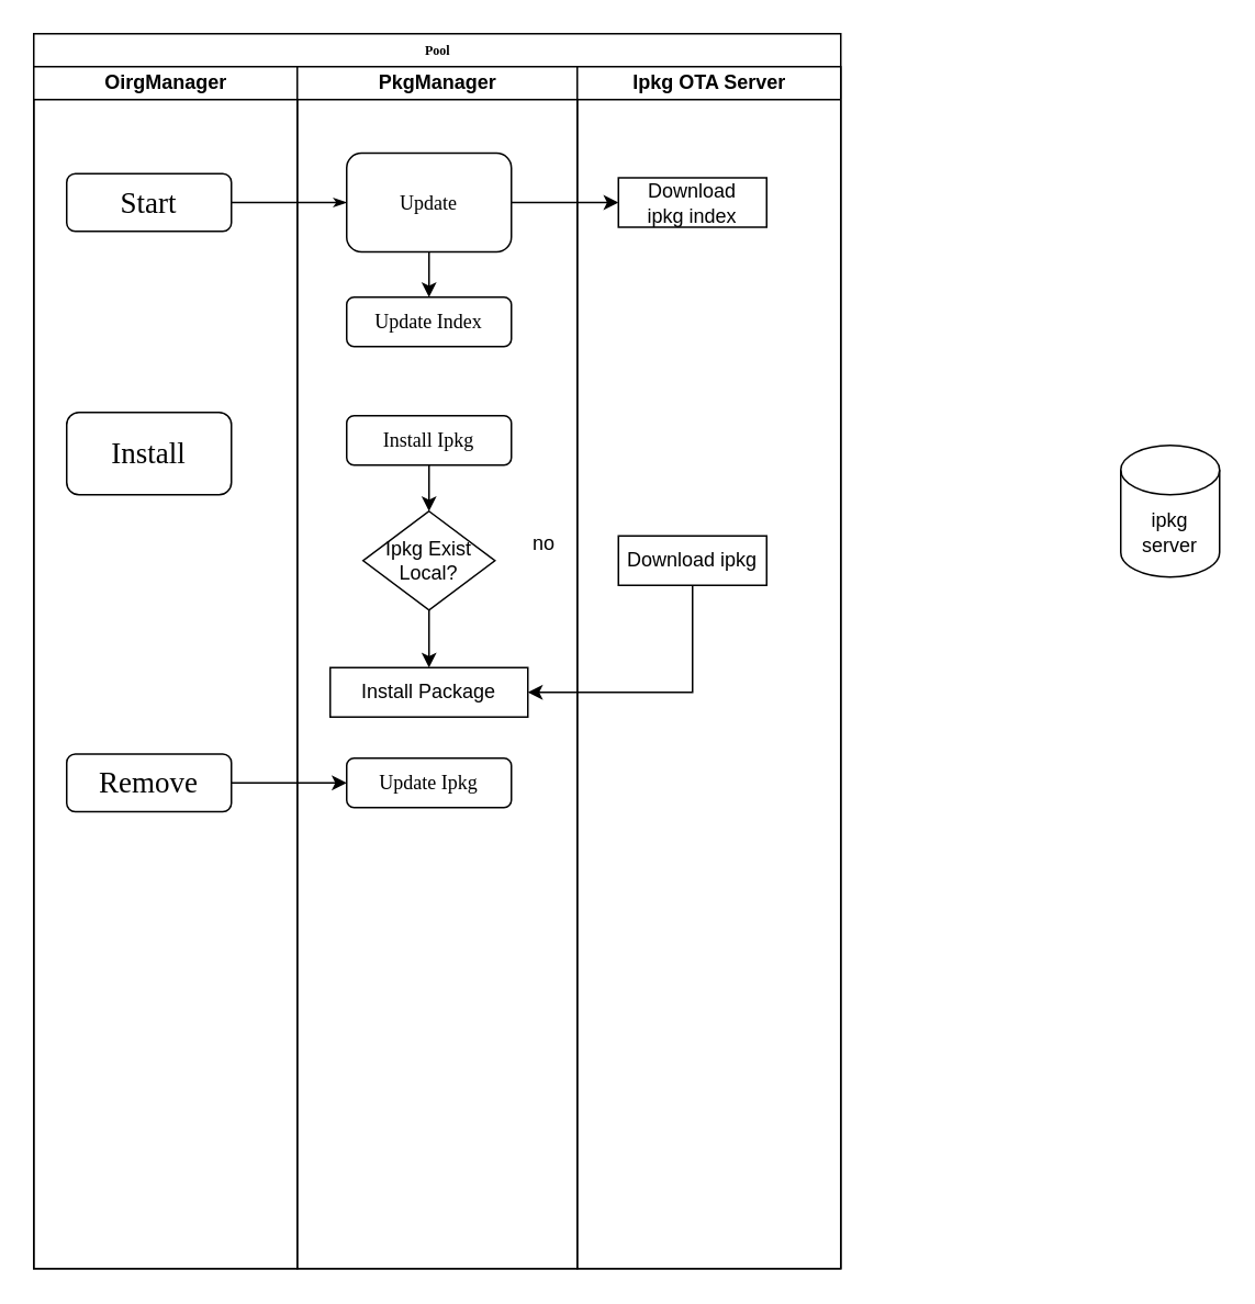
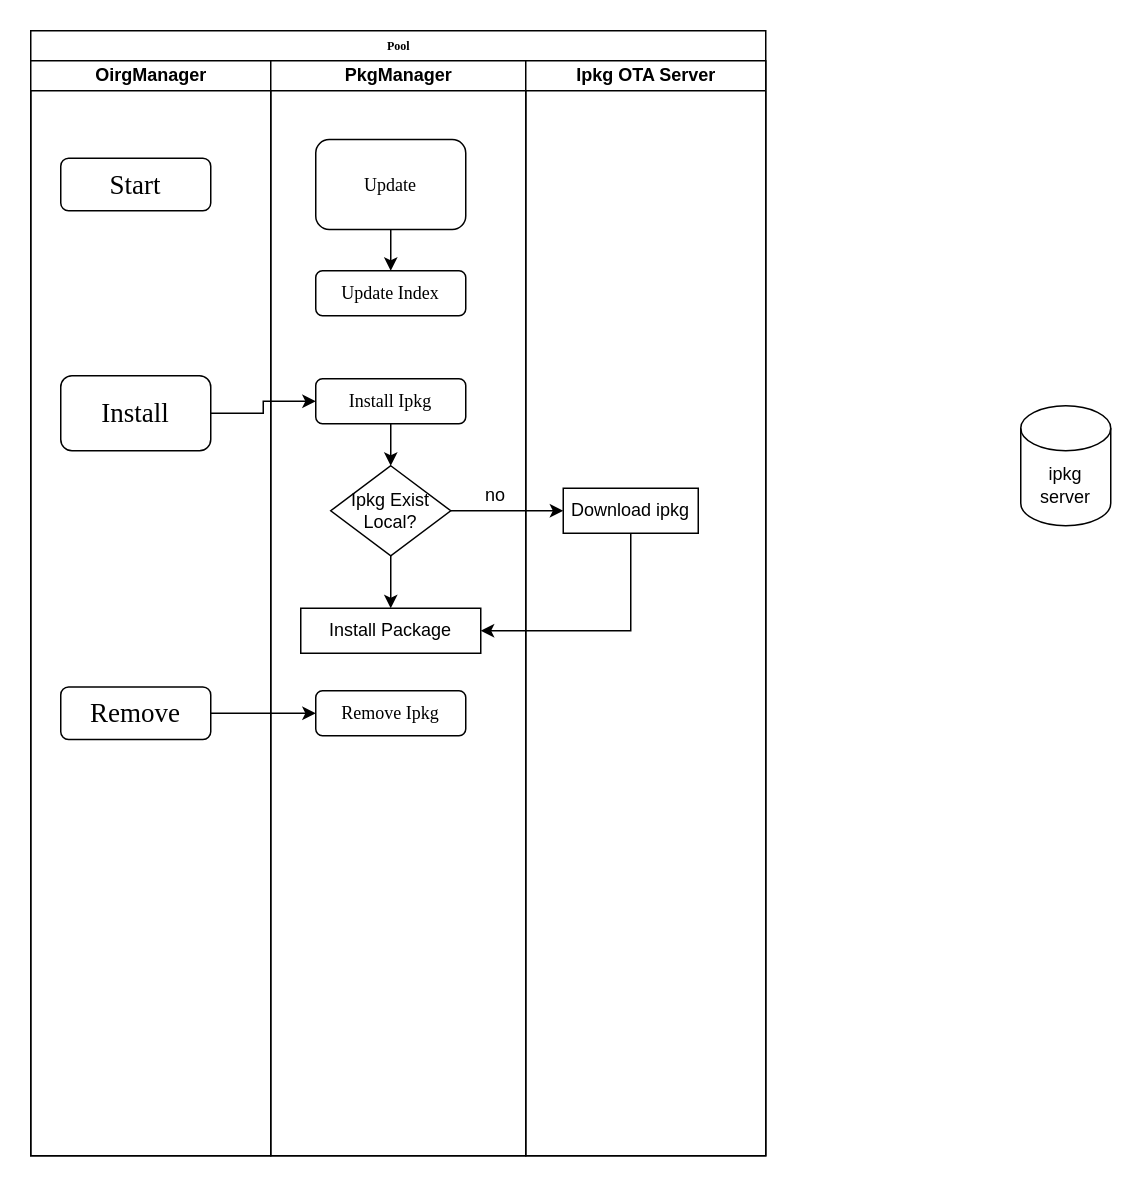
- <mxCell id="8" style="edgeStyle=orthogonalEdgeStyle;rounded=1;html=1;labelBackgroundColor=none;startArrow=none;startFill=0;startSize=5;endArrow=classicThin;endFill=1;endSize=5;jettySize=auto;orthogonalLoop=1;strokeWidth=1;fontFamily=Verdana;fontSize=8" parent="2" source="4" target="10" edge="1"><mxGeometry relative="1" as="geometry" /></mxCell>
- <mxCell id="23" value="" style="edgeStyle=orthogonalEdgeStyle;rounded=0;orthogonalLoop=1;jettySize=auto;html=1;" parent="2" source="10" target="22" edge="1"><mxGeometry relative="1" as="geometry"><mxPoint x="350" y="102.5" as="targetPoint" /></mxGeometry></mxCell>
- <mxCell id="22" value="Download &lt;br&gt;ipkg index" style="whiteSpace=wrap;html=1;" vertex="1" parent="20"><mxGeometry x="25" y="67.5" width="90" height="30" as="geometry" /></mxCell>
+ <mxCell id="24" style="edgeStyle=orthogonalEdgeStyle;rounded=0;orthogonalLoop=1;jettySize=auto;html=1;exitX=1;exitY=0.5;exitDx=0;exitDy=0;" edge="1" parent="2" source="6" target="14"><mxGeometry relative="1" as="geometry" /></mxCell>
+ <mxCell id="25" value="" style="edgeStyle=orthogonalEdgeStyle;rounded=0;orthogonalLoop=1;jettySize=auto;html=1;" edge="1" parent="2" source="15" target="21"><mxGeometry relative="1" as="geometry" /></mxCell>
- <mxCell id="19" value="&lt;font style=&quot;font-size: 12px&quot;&gt;Update Ipkg&lt;/font&gt;" style="rounded=1;whiteSpace=wrap;html=1;shadow=0;labelBackgroundColor=none;strokeWidth=1;fontFamily=Verdana;fontSize=8;align=center;" vertex="1" parent="9"><mxGeometry x="30" y="420" width="100" height="30" as="geometry" /></mxCell>
+ <mxCell id="19" value="&lt;font style=&quot;font-size: 12px&quot;&gt;Remove Ipkg&lt;/font&gt;" style="rounded=1;whiteSpace=wrap;html=1;shadow=0;labelBackgroundColor=none;strokeWidth=1;fontFamily=Verdana;fontSize=8;align=center;" vertex="1" parent="9"><mxGeometry x="30" y="420" width="100" height="30" as="geometry" /></mxCell>
